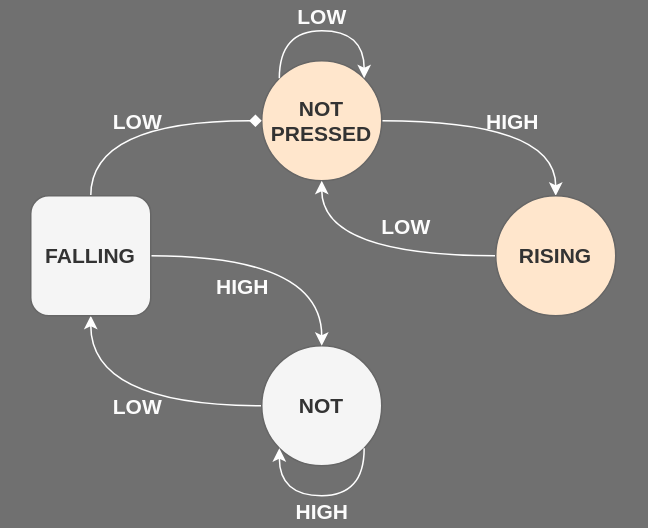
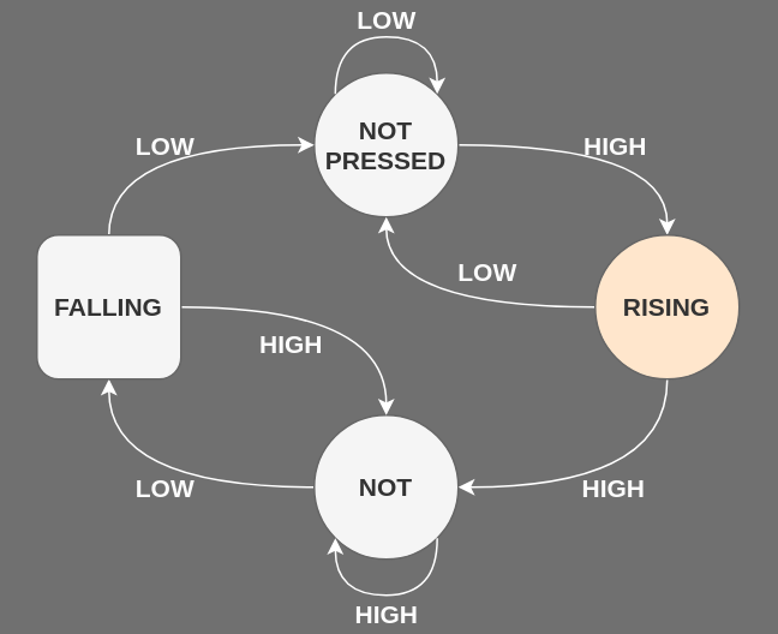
- <mxCell id="13" style="edgeStyle=orthogonalEdgeStyle;rounded=0;orthogonalLoop=1;jettySize=auto;html=1;exitX=0.5;exitY=0;exitDx=0;exitDy=0;entryX=0;entryY=0.5;entryDx=0;entryDy=0;fontSize=14;curved=1;labelBackgroundColor=none;fontColor=#FCFCFC;strokeColor=#FFFFFF;endArrow=diamond;" parent="1" source="17" target="4" edge="1"><mxGeometry relative="1" as="geometry" /></mxCell>
+ <mxCell id="13" style="edgeStyle=orthogonalEdgeStyle;rounded=0;orthogonalLoop=1;jettySize=auto;html=1;exitX=0.5;exitY=0;exitDx=0;exitDy=0;entryX=0;entryY=0.5;entryDx=0;entryDy=0;fontSize=14;curved=1;labelBackgroundColor=none;fontColor=#FCFCFC;strokeColor=#FFFFFF;" parent="1" source="17" target="4" edge="1"><mxGeometry relative="1" as="geometry" /></mxCell>
- <mxCell id="4" value="NOT PRESSED" style="ellipse;whiteSpace=wrap;html=1;aspect=fixed;fontStyle=1;fontSize=14;fillColor=#ffe6cc;strokeColor=#666666;fontColor=#333333;" parent="1" vertex="1"><mxGeometry x="174" y="40" width="80" height="80" as="geometry" /></mxCell>
+ <mxCell id="4" value="NOT PRESSED" style="ellipse;whiteSpace=wrap;html=1;aspect=fixed;fontStyle=1;fontSize=14;fillColor=#f5f5f5;strokeColor=#666666;fontColor=#333333;" parent="1" vertex="1"><mxGeometry x="174" y="40" width="80" height="80" as="geometry" /></mxCell>
+ <mxCell id="8" style="edgeStyle=orthogonalEdgeStyle;rounded=0;orthogonalLoop=1;jettySize=auto;html=1;exitX=0.5;exitY=1;exitDx=0;exitDy=0;entryX=1;entryY=0.5;entryDx=0;entryDy=0;fontSize=14;curved=1;labelBackgroundColor=none;fontColor=#FCFCFC;strokeColor=#FFFFFF;" parent="1" source="12" target="7" edge="1"><mxGeometry relative="1" as="geometry" /></mxCell>
+ <mxCell id="9" value="HIGH" style="edgeLabel;html=1;align=center;verticalAlign=middle;resizable=0;points=[];fontSize=14;fontStyle=1;labelBackgroundColor=none;fontColor=#FCFCFC;" parent="8" vertex="1" connectable="0"><mxGeometry x="-0.011" y="-10" relative="1" as="geometry"><mxPoint x="-3.33" y="10" as="offset" /></mxGeometry></mxCell>
